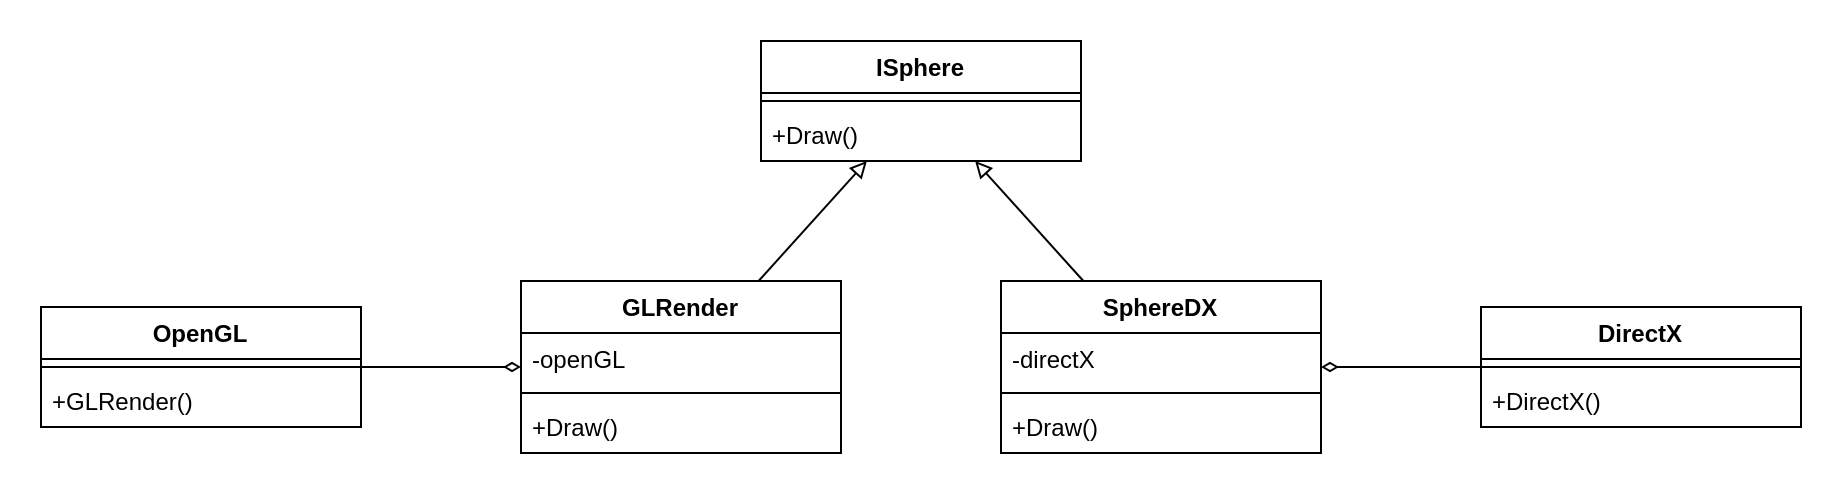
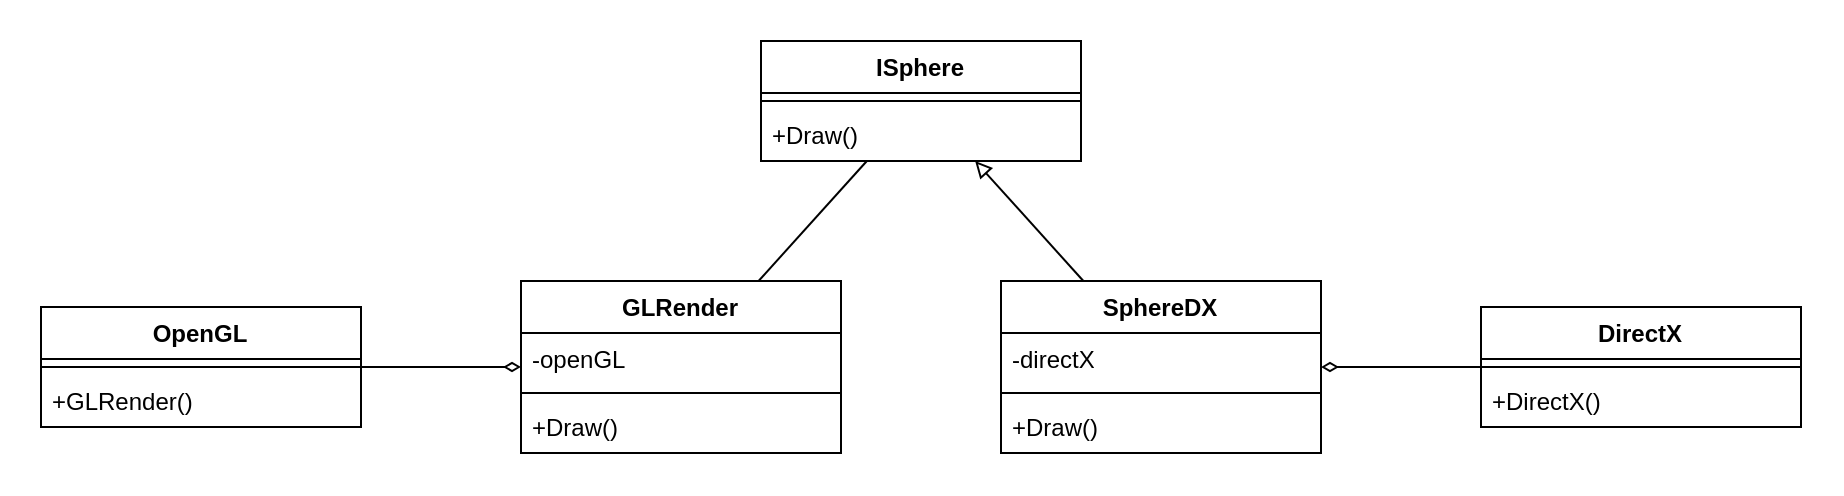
- <mxCell id="13" style="edgeStyle=none;rounded=0;orthogonalLoop=1;jettySize=auto;html=1;endArrow=block;endFill=0;" edge="1" parent="1" source="14" target="2"><mxGeometry relative="1" as="geometry" /></mxCell>
+ <mxCell id="13" style="edgeStyle=none;rounded=0;orthogonalLoop=1;jettySize=auto;html=1;endArrow=none;endFill=0;" edge="1" parent="1" source="14" target="2"><mxGeometry relative="1" as="geometry" /></mxCell>
